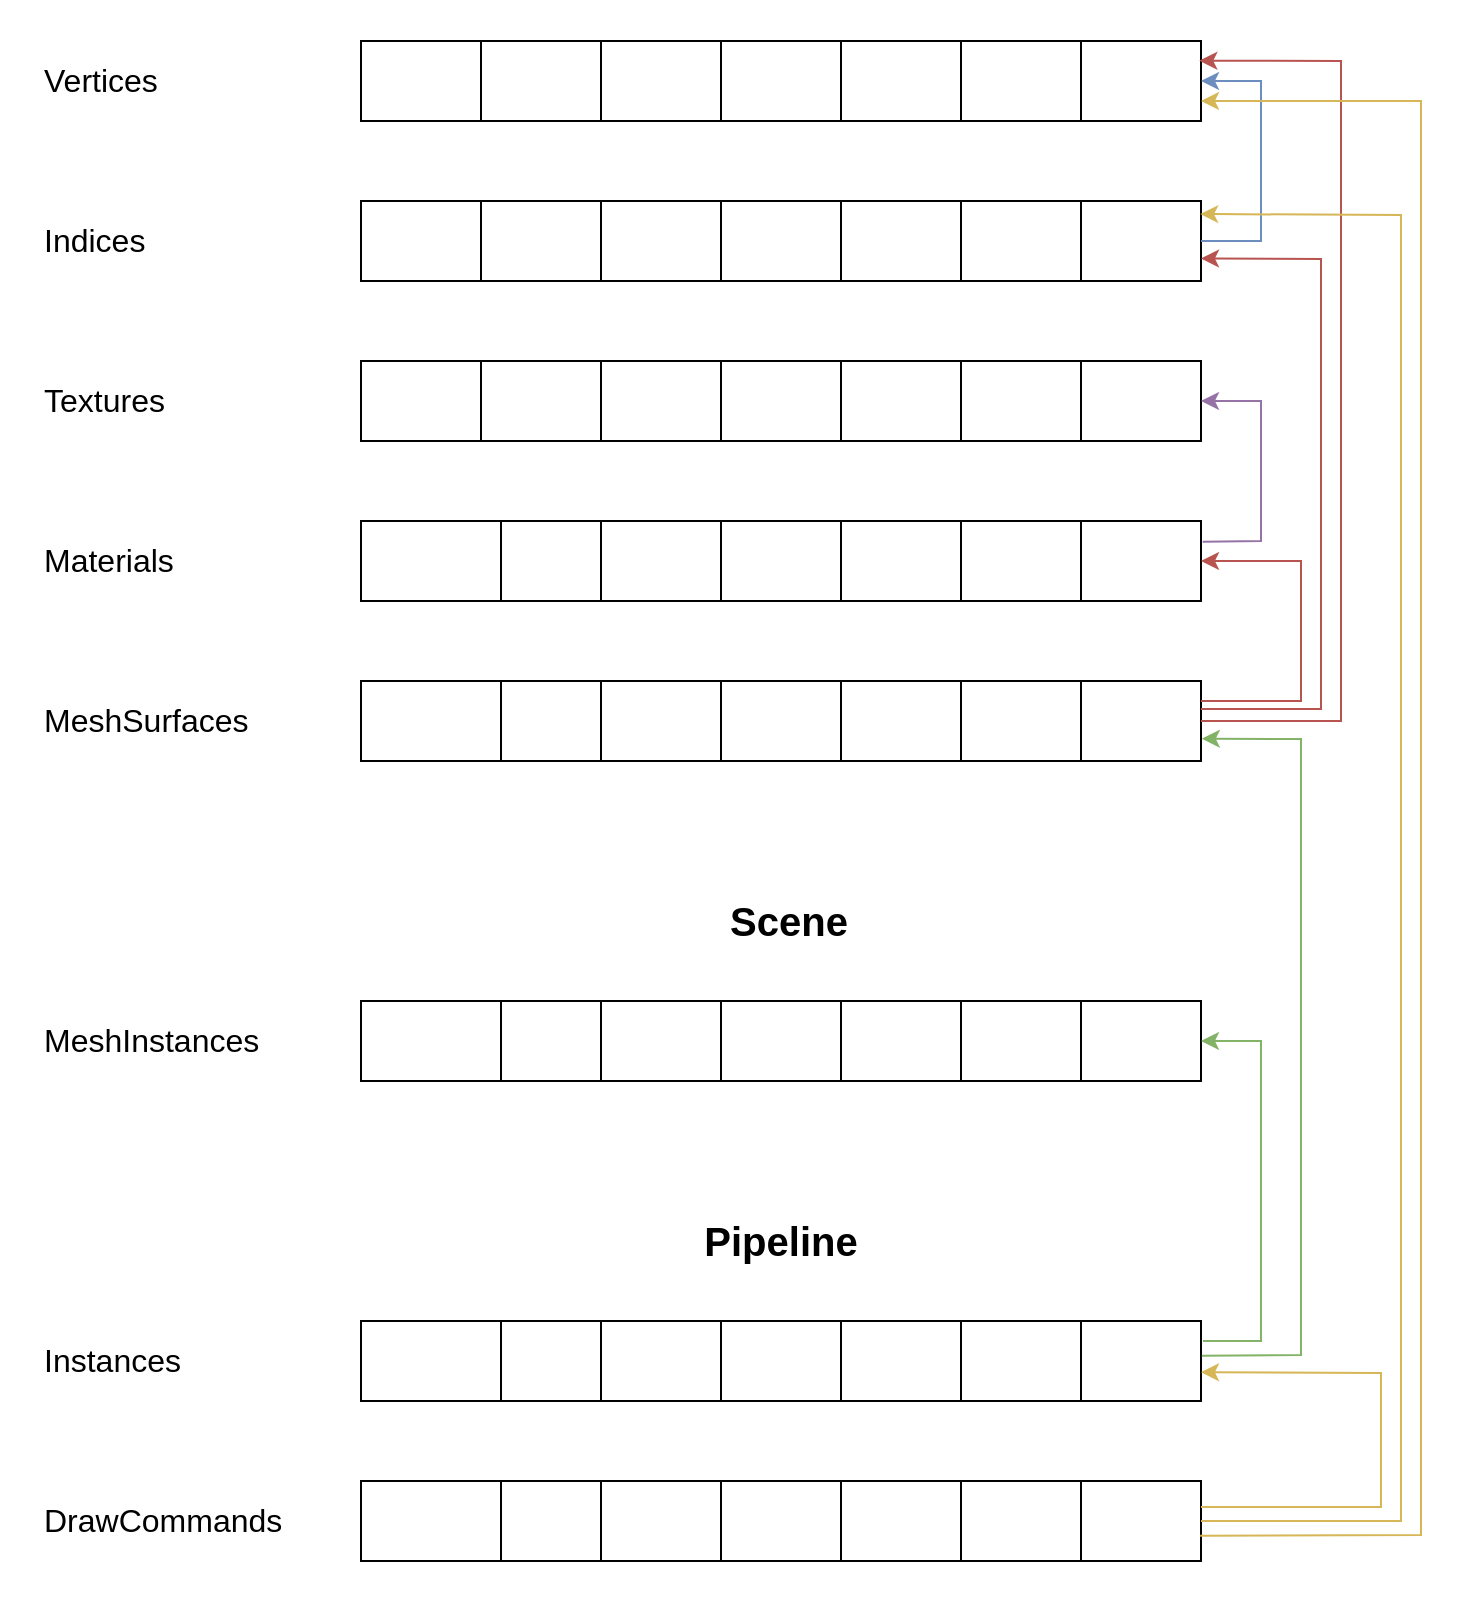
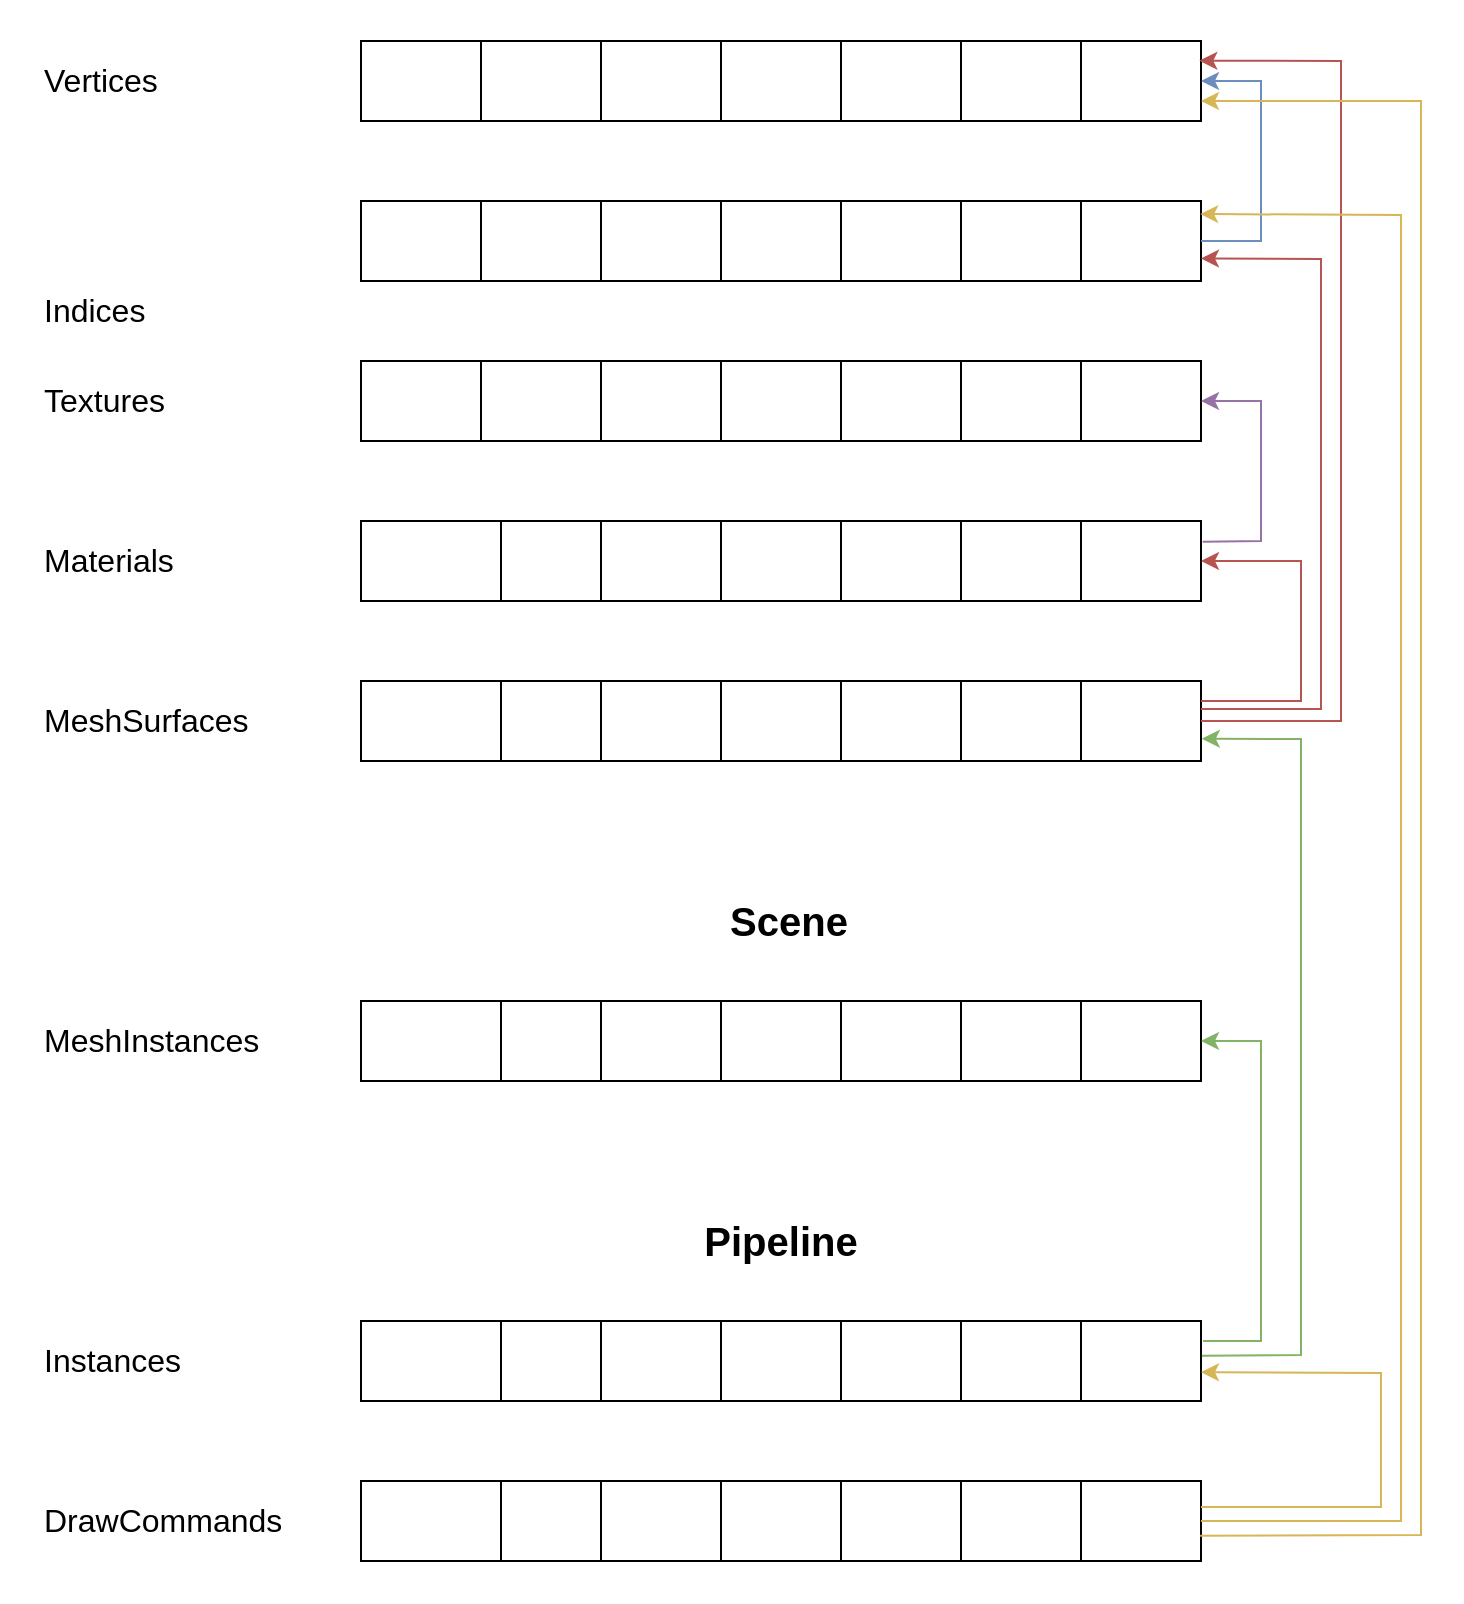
- <mxCell id="38" value="&lt;div&gt;Indices&lt;/div&gt;" style="text;html=1;align=left;verticalAlign=middle;whiteSpace=wrap;rounded=0;fontSize=16;" vertex="1" parent="1"><mxGeometry x="20" y="105" width="60" height="30" as="geometry" /></mxCell>
+ <mxCell id="38" value="&lt;div&gt;Indices&lt;/div&gt;" style="text;html=1;align=left;verticalAlign=middle;whiteSpace=wrap;rounded=0;fontSize=16;" vertex="1" parent="1"><mxGeometry x="20" y="140" width="60" height="30" as="geometry" /></mxCell>
